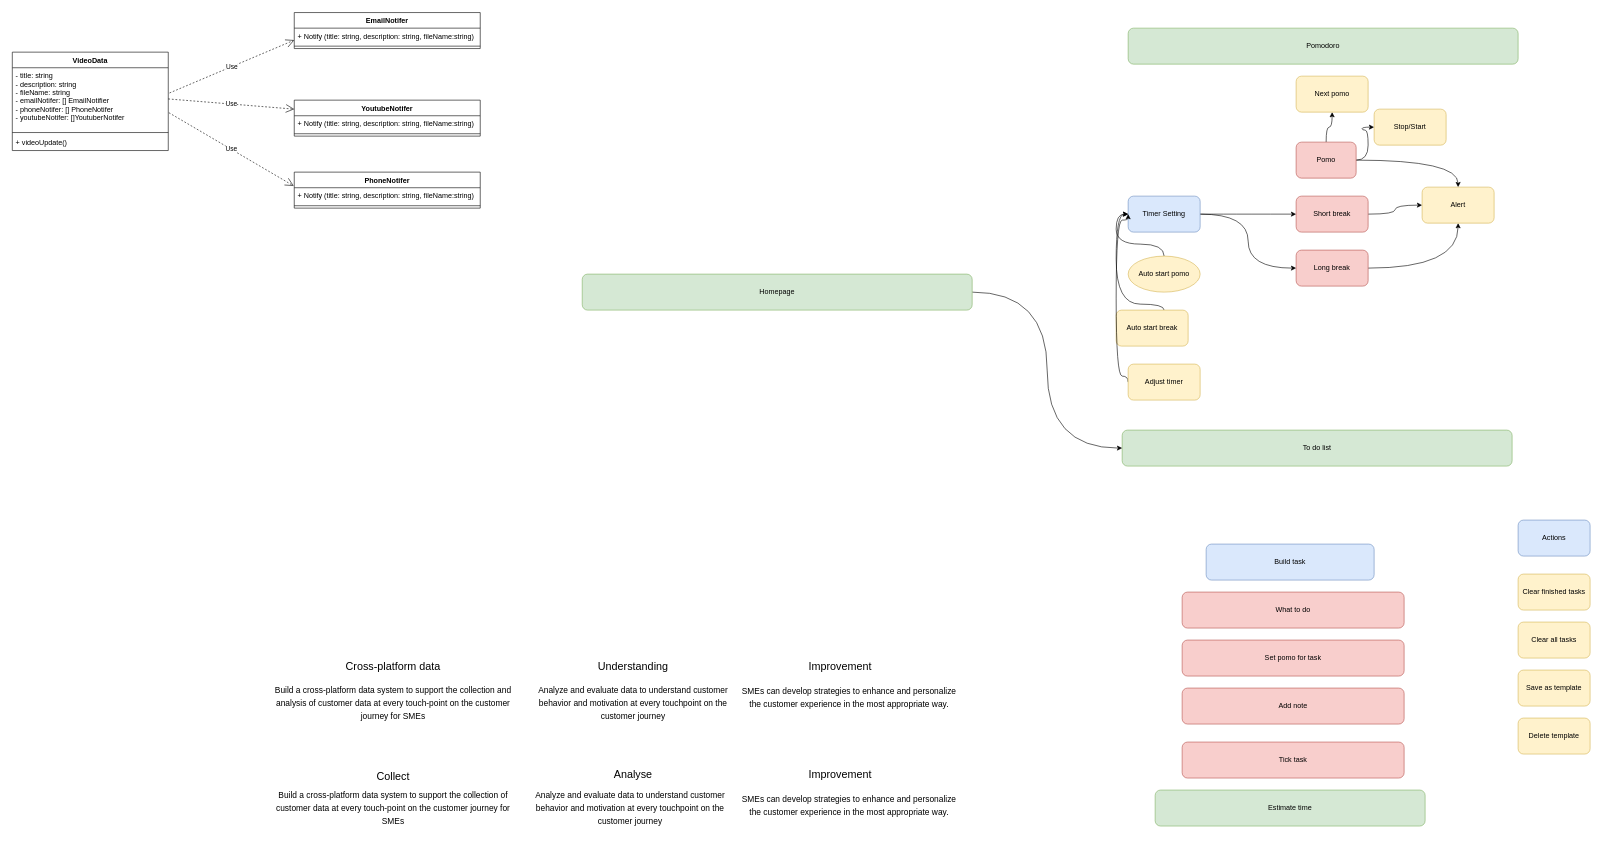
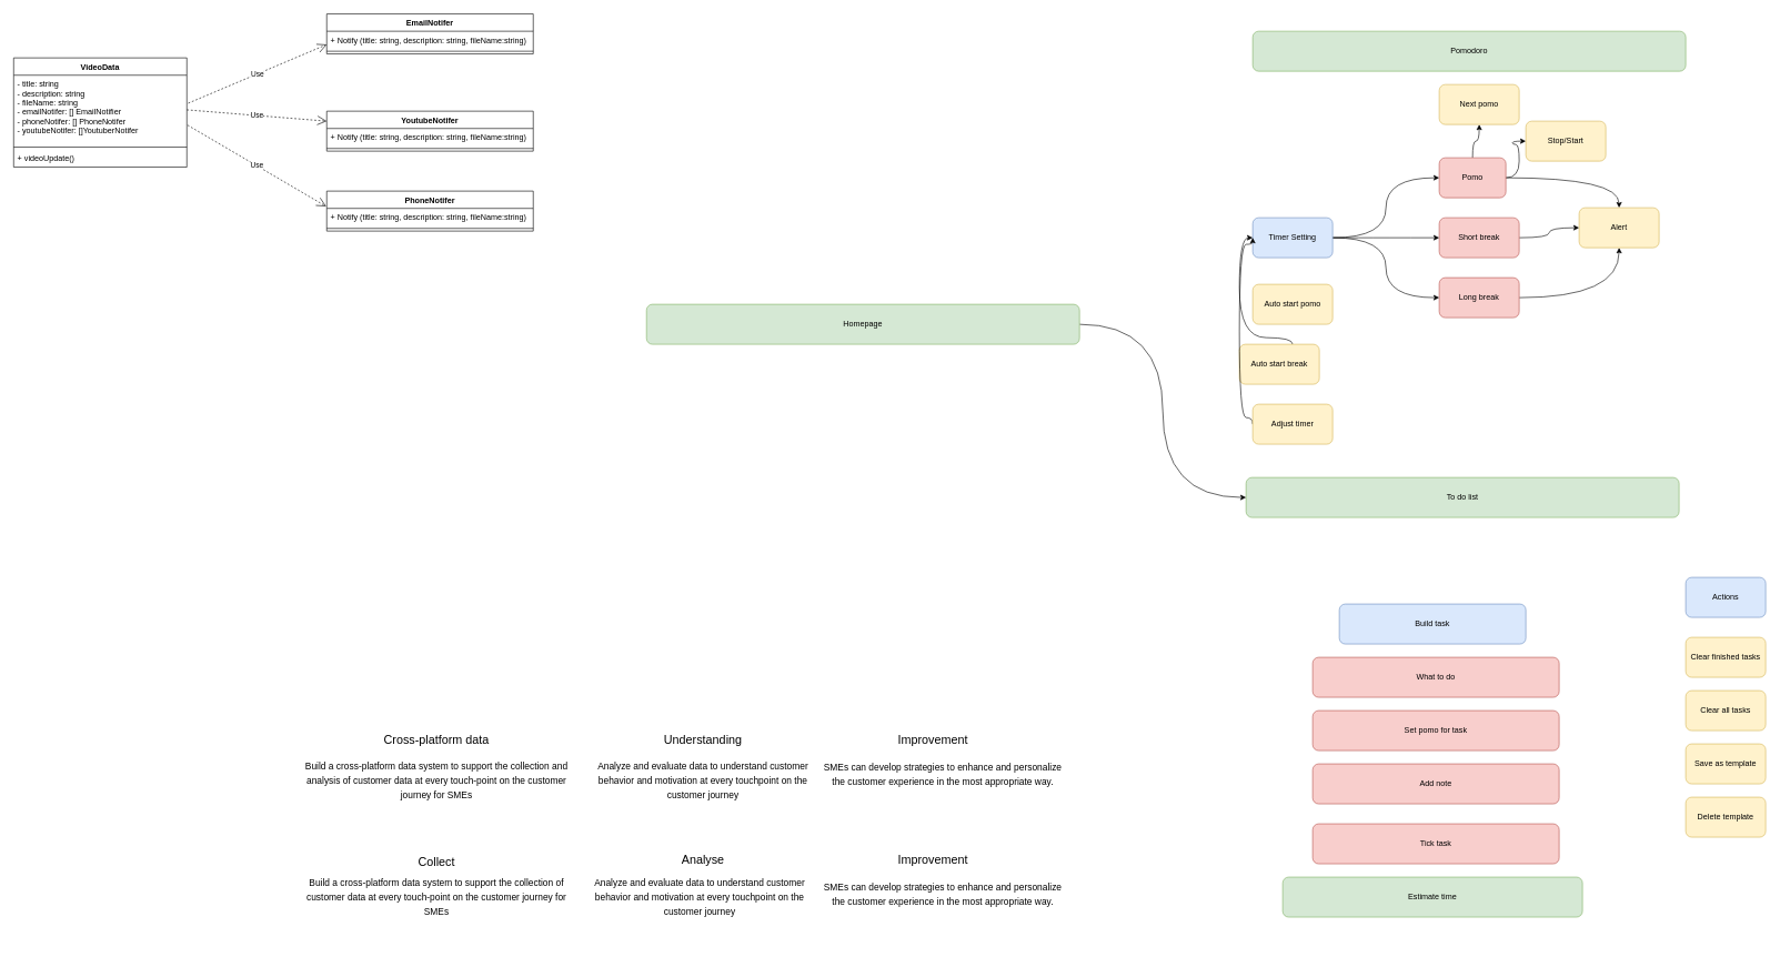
+ <mxCell id="2" style="edgeStyle=orthogonalEdgeStyle;rounded=0;orthogonalLoop=1;jettySize=auto;html=1;entryX=0;entryY=0.5;entryDx=0;entryDy=0;curved=1;" parent="1" source="5" target="9" edge="1"><mxGeometry relative="1" as="geometry" /></mxCell>
- <mxCell id="14" style="edgeStyle=orthogonalEdgeStyle;curved=1;rounded=0;orthogonalLoop=1;jettySize=auto;html=1;entryX=0;entryY=0.5;entryDx=0;entryDy=0;" parent="1" source="15" target="5" edge="1"><mxGeometry relative="1" as="geometry" /></mxCell>
- <mxCell id="15" value="Auto start pomo" style="ellipse;whiteSpace=wrap;html=1;fillColor=#fff2cc;strokeColor=#d6b656;" parent="1" vertex="1"><mxGeometry x="1880" y="426" width="120" height="60" as="geometry" /></mxCell>
+ <mxCell id="15" value="Auto start pomo" style="rounded=1;whiteSpace=wrap;html=1;fillColor=#fff2cc;strokeColor=#d6b656;" parent="1" vertex="1"><mxGeometry x="1880" y="426" width="120" height="60" as="geometry" /></mxCell>
